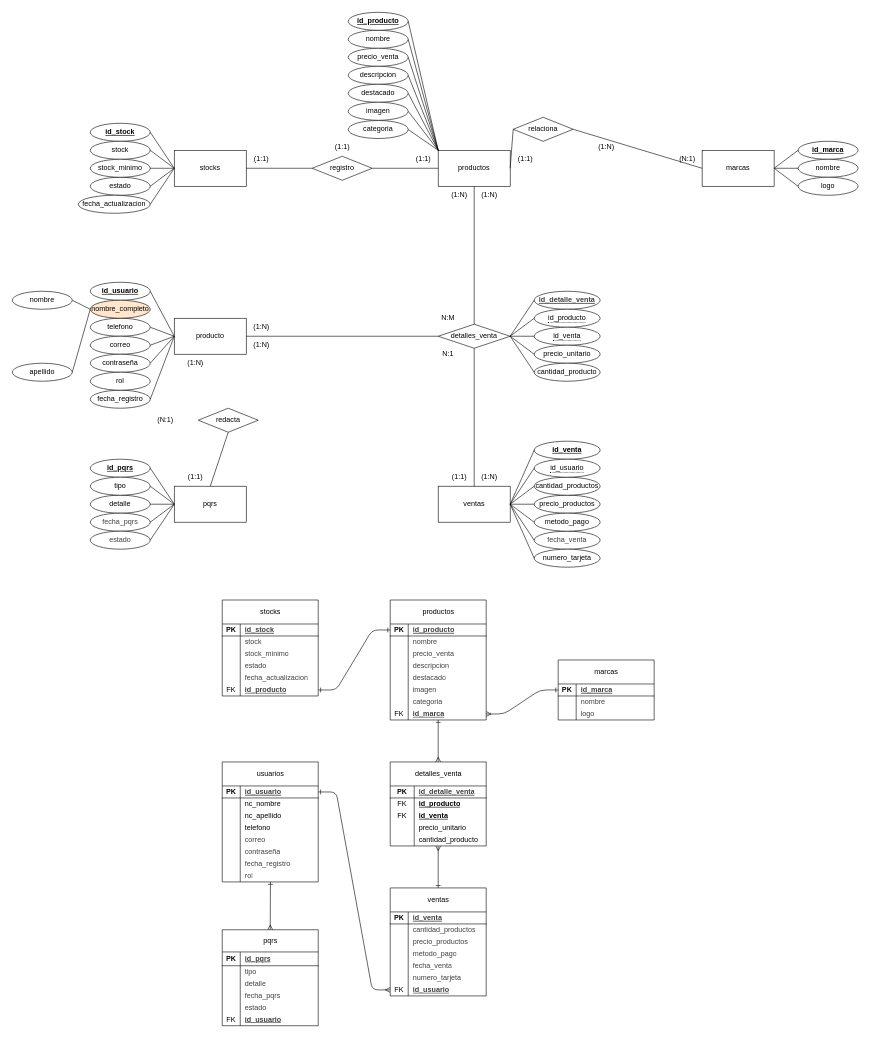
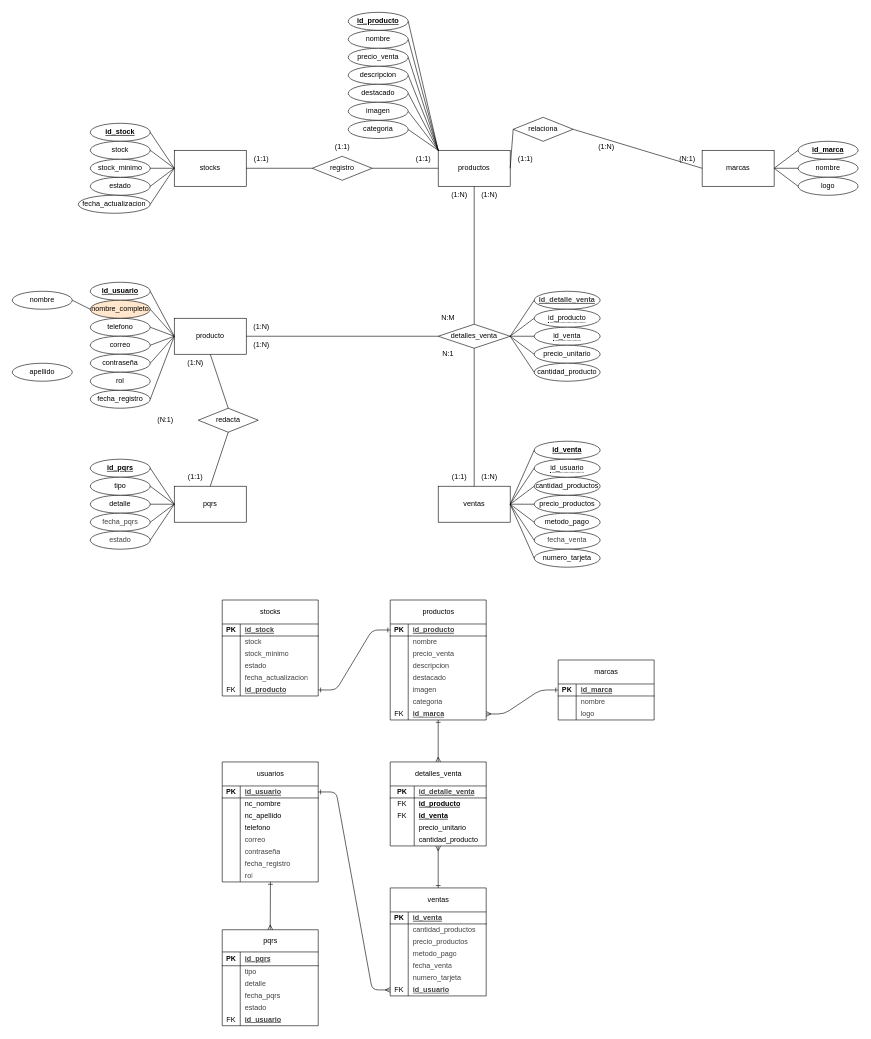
+ <mxCell id="154" value="" style="endArrow=none;html=1;rounded=0;entryX=0;entryY=0.5;entryDx=0;entryDy=0;exitX=1;exitY=0.5;exitDx=0;exitDy=0;" parent="1" source="176" target="138" edge="1"><mxGeometry relative="1" as="geometry"><mxPoint x="250" y="530" as="sourcePoint" /><mxPoint x="315" y="567.299" as="targetPoint" /></mxGeometry></mxCell>
- <mxCell id="150" style="edgeStyle=none;html=1;entryX=1;entryY=0.5;entryDx=0;entryDy=0;startArrow=none;startFill=0;endArrow=none;endFill=0;exitX=0;exitY=0.5;exitDx=0;exitDy=0;" parent="1" source="176" target="152" edge="1"><mxGeometry relative="1" as="geometry"><mxPoint x="140" y="534.999" as="sourcePoint" /></mxGeometry></mxCell>
+ <mxCell id="163" value="" style="endArrow=none;html=1;rounded=0;exitX=0.5;exitY=1;exitDx=0;exitDy=0;entryX=0.5;entryY=0;entryDx=0;entryDy=0;" parent="1" source="138" target="158" edge="1"><mxGeometry relative="1" as="geometry"><mxPoint x="290" y="659.999" as="sourcePoint" /><mxPoint x="450" y="659.999" as="targetPoint" /></mxGeometry></mxCell>
